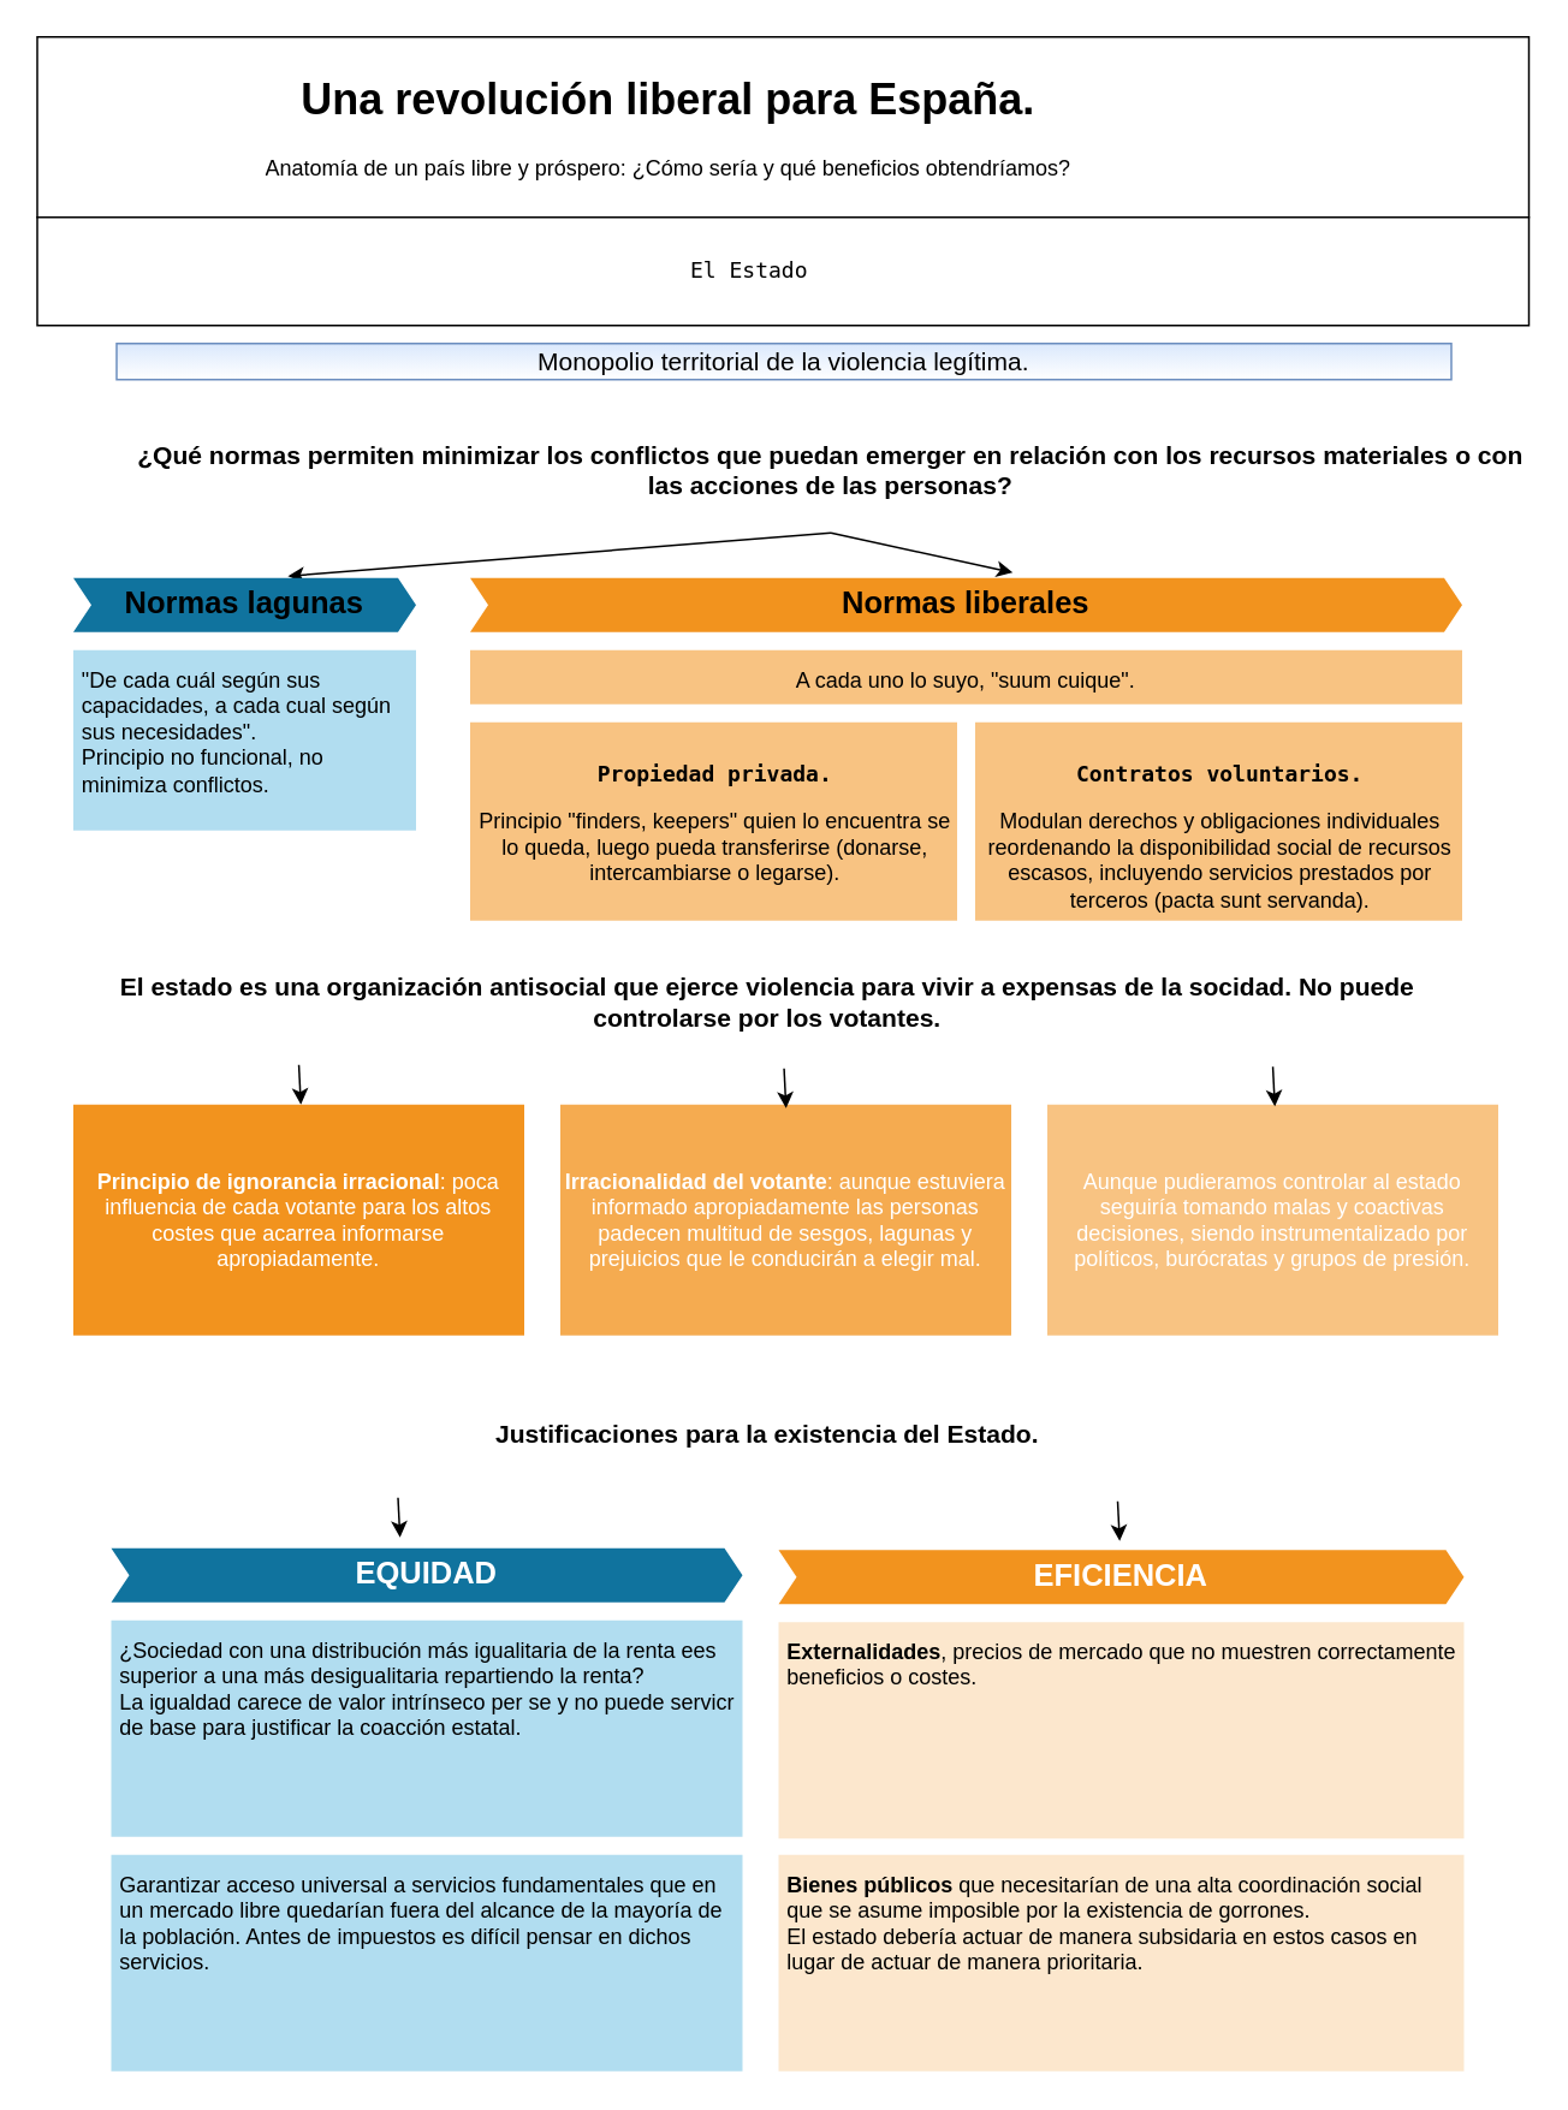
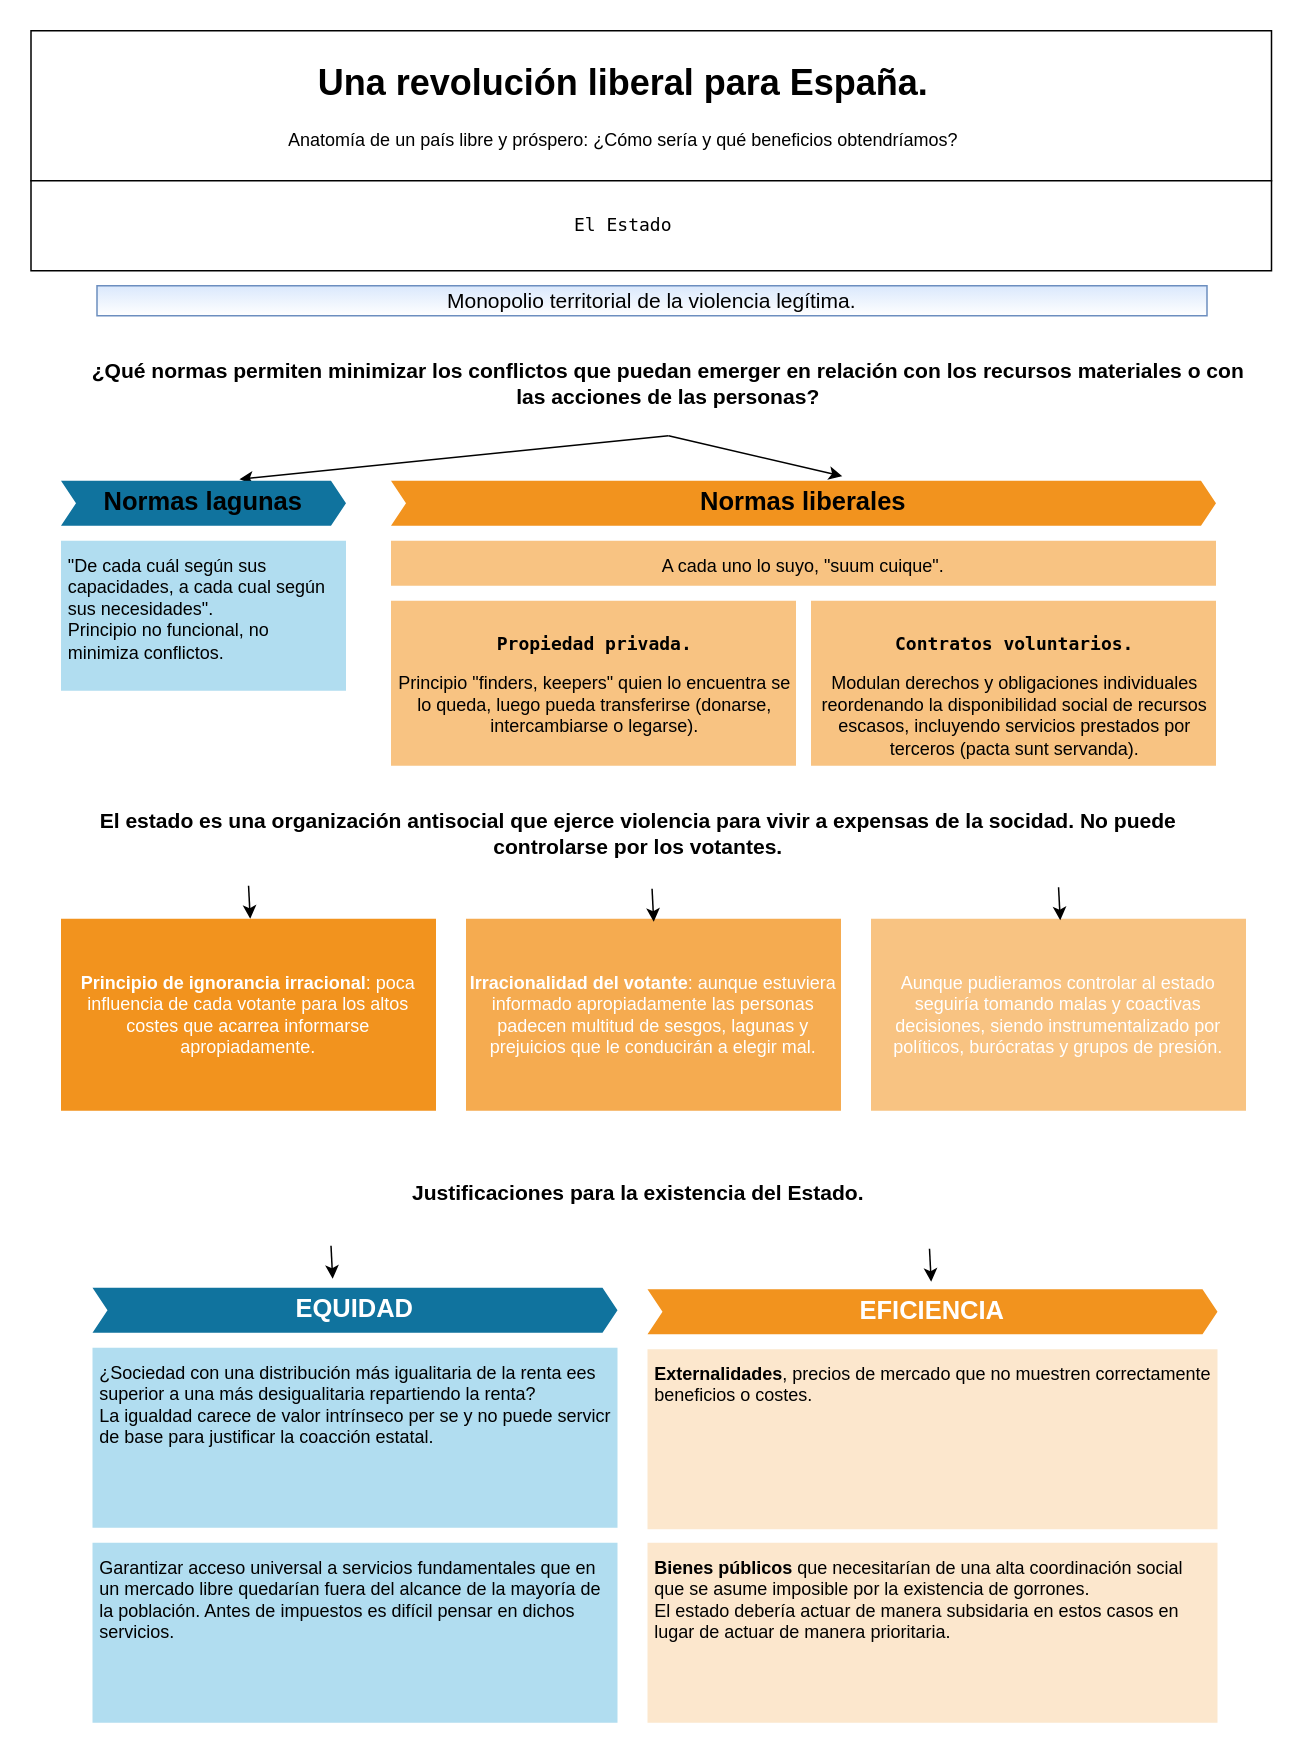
- <mxCell id="11" value="&lt;h1&gt;Una revolución liberal para España.&lt;/h1&gt;&lt;p&gt;Anatomía de un país libre y próspero: ¿Cómo sería y qué beneficios obtendríamos?&lt;/p&gt;" style="text;html=1;strokeColor=none;fillColor=none;spacing=5;spacingTop=-20;whiteSpace=wrap;overflow=hidden;rounded=0;align=center;labelBorderColor=none;" parent="9" vertex="1"><mxGeometry x="95" y="15" width="510" height="70" as="geometry" /></mxCell>
+ <mxCell id="11" value="&lt;h1&gt;Una revolución liberal para España.&lt;/h1&gt;&lt;p&gt;Anatomía de un país libre y próspero: ¿Cómo sería y qué beneficios obtendríamos?&lt;/p&gt;" style="text;html=1;strokeColor=none;fillColor=none;spacing=5;spacingTop=-20;whiteSpace=wrap;overflow=hidden;rounded=0;align=center;labelBorderColor=none;" parent="9" vertex="1"><mxGeometry x="140" y="15" width="510" height="70" as="geometry" /></mxCell>
- <mxCell id="5" value="&lt;h3&gt;¿Qué normas permiten minimizar los conflictos que puedan emerger en relación con los recursos materiales o con las acciones de las personas?&lt;/h3&gt;" style="text;html=1;strokeColor=none;fillColor=none;align=center;verticalAlign=middle;whiteSpace=wrap;rounded=0;" parent="1" vertex="1"><mxGeometry x="65" y="225" width="790" height="70" as="geometry" /></mxCell>
+ <mxCell id="5" value="&lt;h3&gt;¿Qué normas permiten minimizar los conflictos que puedan emerger en relación con los recursos materiales o con las acciones de las personas?&lt;/h3&gt;" style="text;html=1;strokeColor=none;fillColor=none;align=center;verticalAlign=middle;whiteSpace=wrap;rounded=0;" parent="1" vertex="1"><mxGeometry x="50" y="220" width="790" height="70" as="geometry" /></mxCell>
